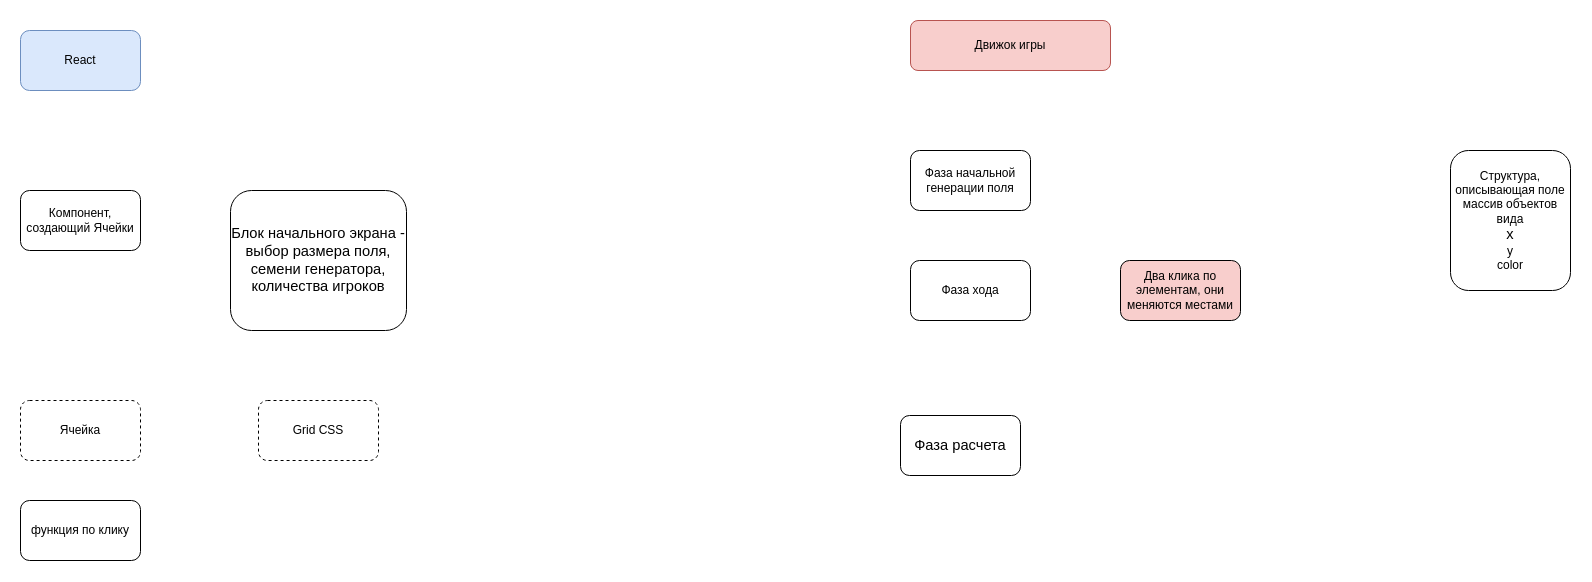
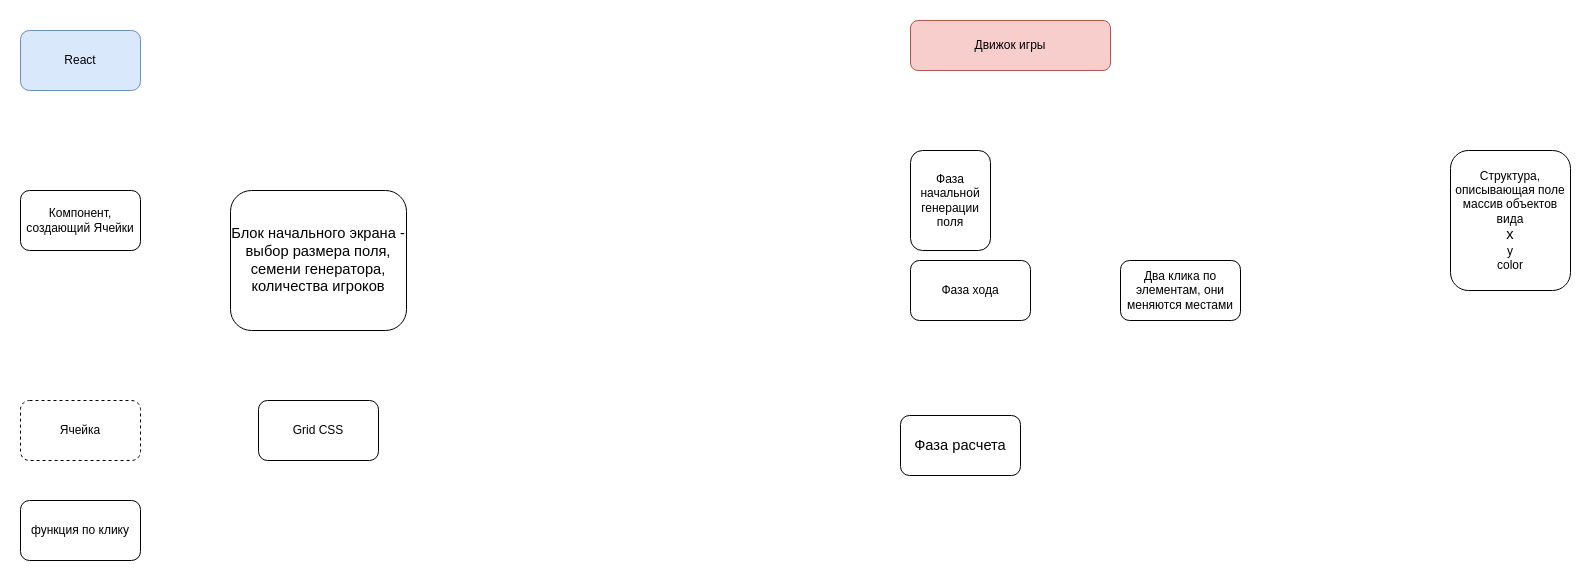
- <mxCell id="9" value="Фаза начальной генерации поля" style="rounded=1;whiteSpace=wrap;html=1;" vertex="1" parent="1"><mxGeometry x="910" y="150" width="120" height="60" as="geometry" /></mxCell>
+ <mxCell id="9" value="Фаза начальной генерации поля" style="rounded=1;whiteSpace=wrap;html=1;" vertex="1" parent="1"><mxGeometry x="910" y="150" width="80" height="100" as="geometry" /></mxCell>
- <mxCell id="12" value="&lt;span&gt;Два клика по элементам, они меняются местами&lt;/span&gt;" style="rounded=1;whiteSpace=wrap;html=1;fillColor=#f8cecc;" vertex="1" parent="1"><mxGeometry x="1120" y="260" width="120" height="60" as="geometry" /></mxCell>
+ <mxCell id="12" value="&lt;span&gt;Два клика по элементам, они меняются местами&lt;/span&gt;" style="rounded=1;whiteSpace=wrap;html=1;" vertex="1" parent="1"><mxGeometry x="1120" y="260" width="120" height="60" as="geometry" /></mxCell>
- <mxCell id="13" value="Grid CSS" style="rounded=1;whiteSpace=wrap;html=1;dashed=1;" vertex="1" parent="1"><mxGeometry x="258" y="400" width="120" height="60" as="geometry" /></mxCell>
+ <mxCell id="13" value="Grid CSS" style="rounded=1;whiteSpace=wrap;html=1;" vertex="1" parent="1"><mxGeometry x="258" y="400" width="120" height="60" as="geometry" /></mxCell>
